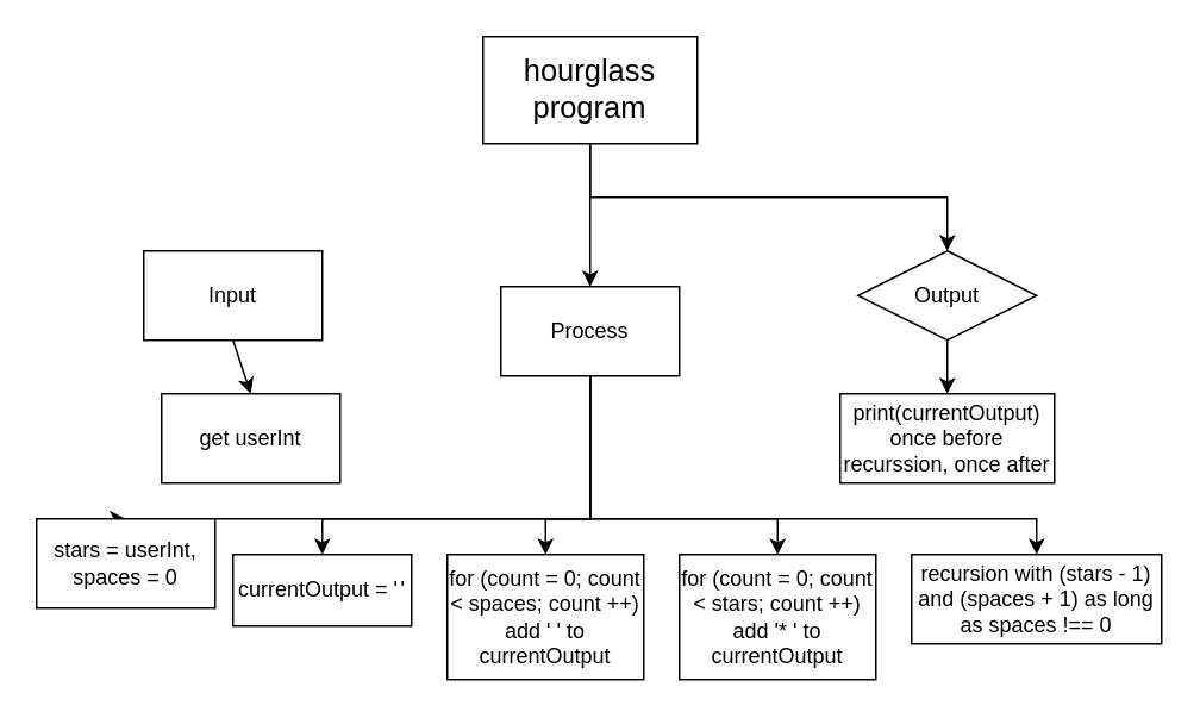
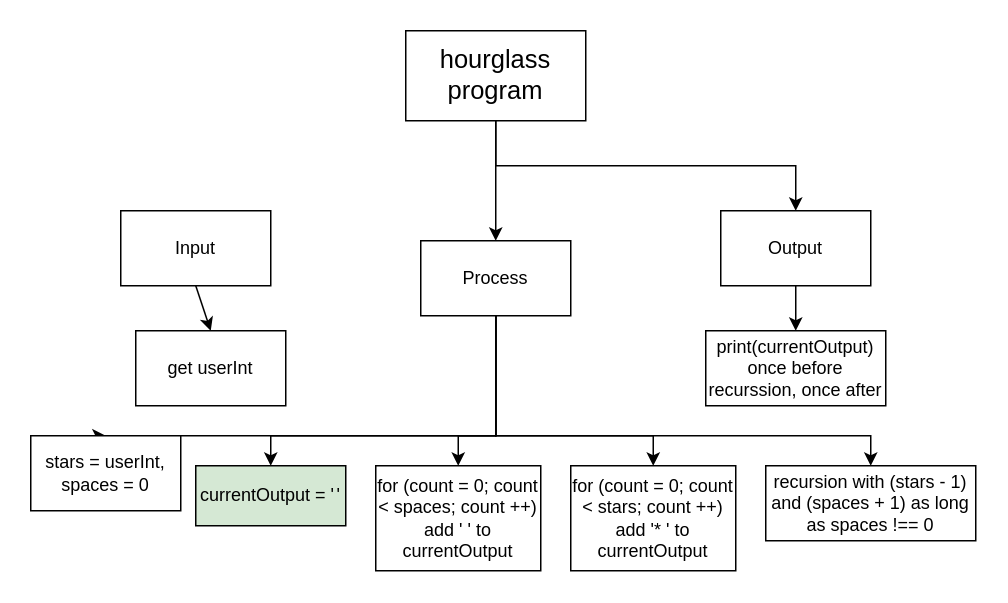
- <mxCell id="14" value="Output" style="rhombus;whiteSpace=wrap;html=1;" vertex="1" parent="1"><mxGeometry x="480" y="140" width="100" height="50" as="geometry" /></mxCell>
+ <mxCell id="14" value="Output" style="rounded=0;whiteSpace=wrap;html=1;" vertex="1" parent="1"><mxGeometry x="480" y="140" width="100" height="50" as="geometry" /></mxCell>
- <mxCell id="16" value="currentOutput = '&lt;font style=&quot;font-size: 6px&quot;&gt; &lt;/font&gt;'" style="rounded=0;whiteSpace=wrap;html=1;" vertex="1" parent="1"><mxGeometry x="130" y="310" width="100" height="40" as="geometry" /></mxCell>
+ <mxCell id="16" value="currentOutput = '&lt;font style=&quot;font-size: 6px&quot;&gt; &lt;/font&gt;'" style="rounded=0;whiteSpace=wrap;html=1;fillColor=#d5e8d4;" vertex="1" parent="1"><mxGeometry x="130" y="310" width="100" height="40" as="geometry" /></mxCell>
